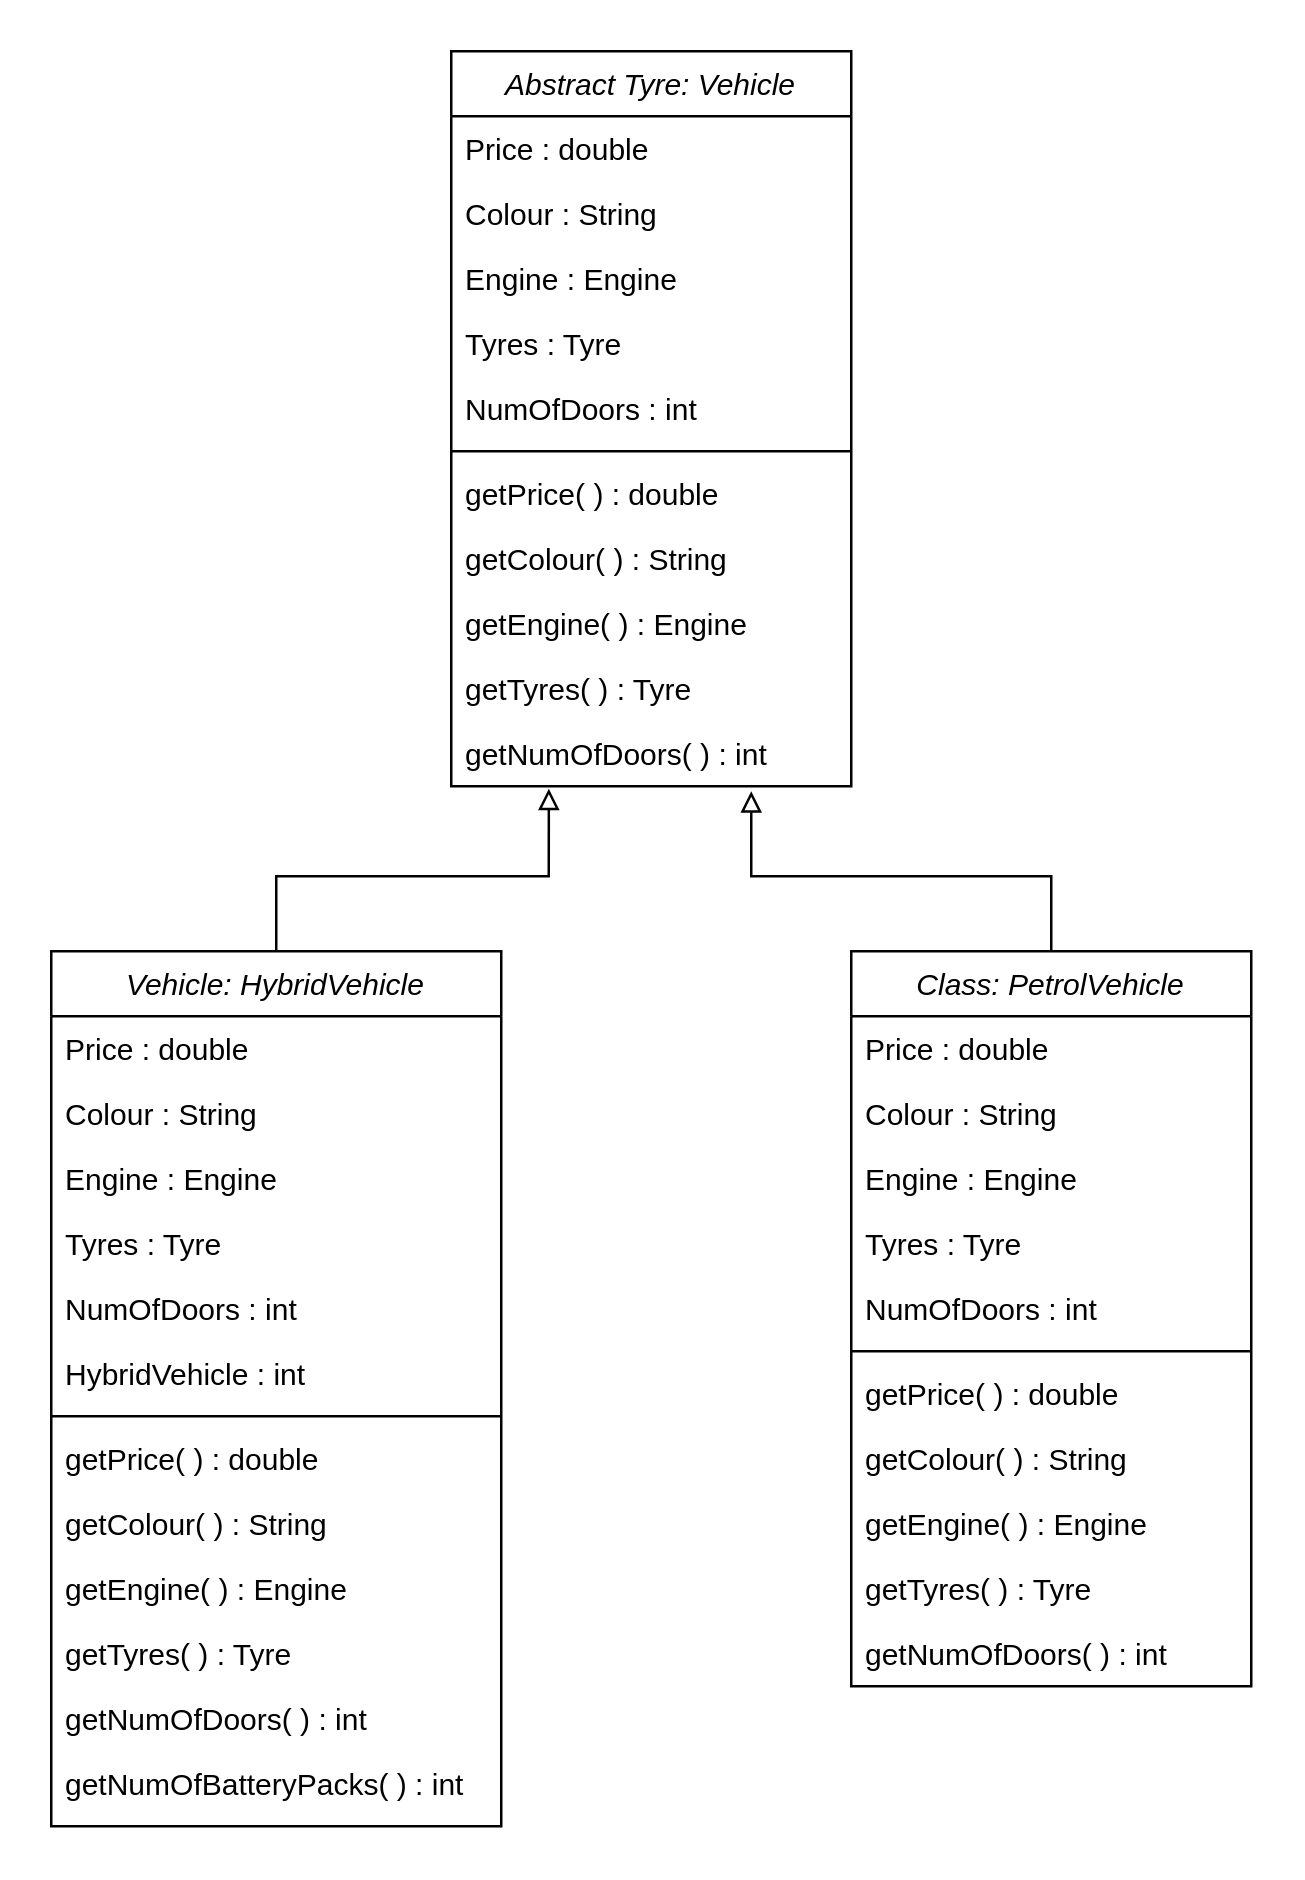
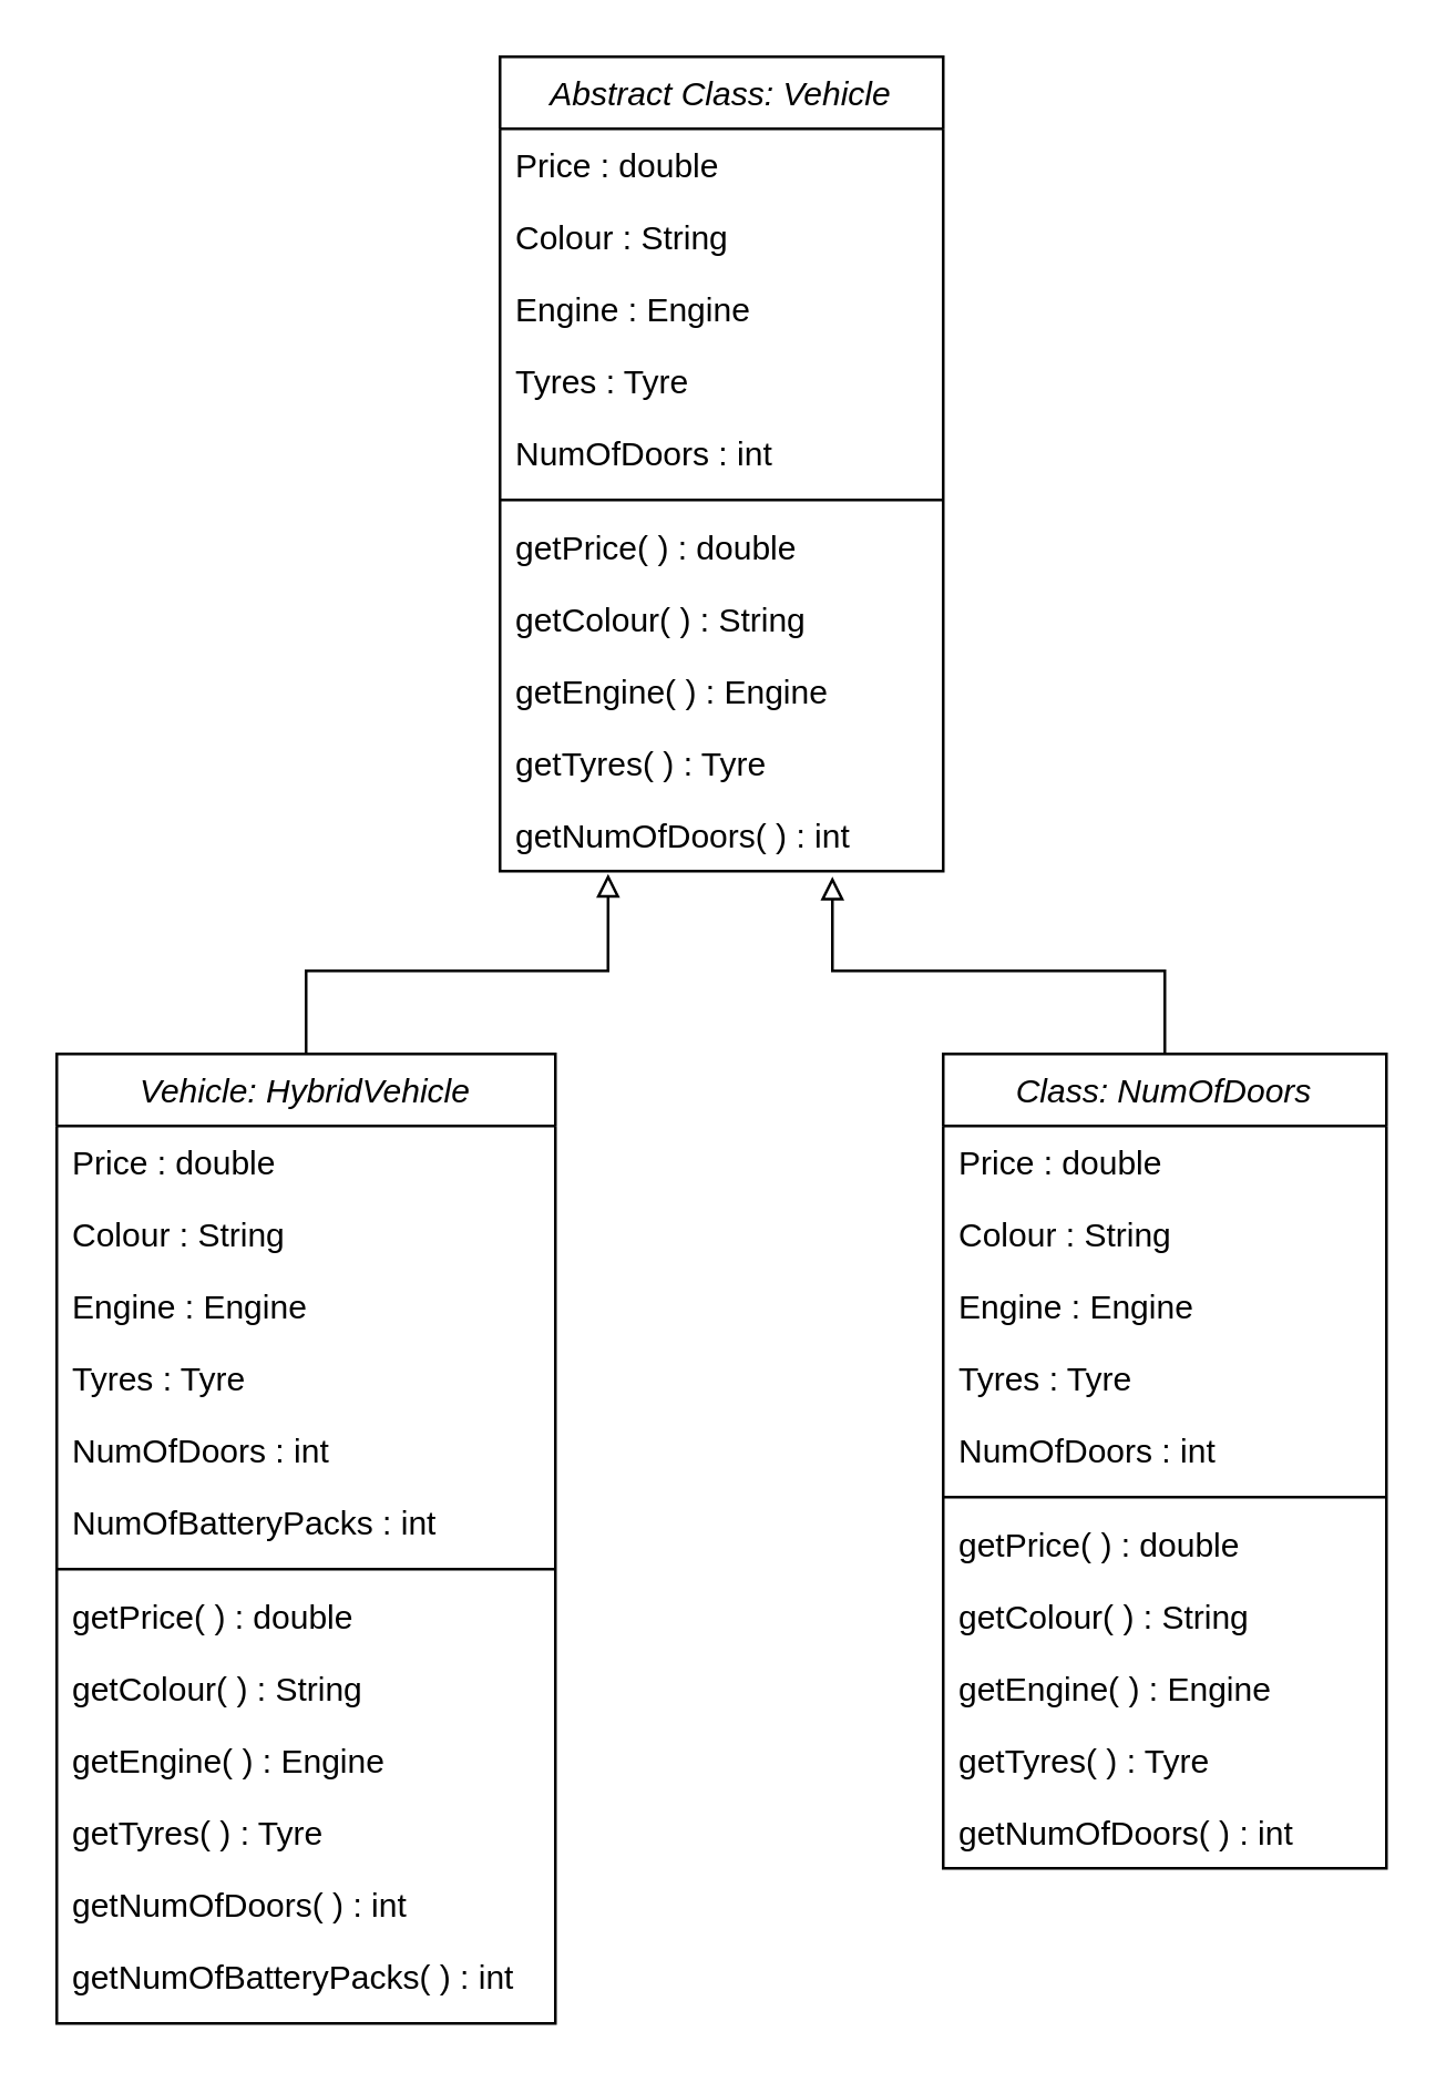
- <mxCell id="2" value="Abstract Tyre: Vehicle" style="swimlane;fontStyle=2;align=center;verticalAlign=top;childLayout=stackLayout;horizontal=1;startSize=26;horizontalStack=0;resizeParent=1;resizeLast=0;collapsible=1;marginBottom=0;rounded=0;shadow=0;strokeWidth=1;" parent="1" vertex="1"><mxGeometry x="180" y="20" width="160" height="294" as="geometry"><mxRectangle x="230" y="140" width="160" height="26" as="alternateBounds" /></mxGeometry></mxCell>
+ <mxCell id="2" value="Abstract Class: Vehicle" style="swimlane;fontStyle=2;align=center;verticalAlign=top;childLayout=stackLayout;horizontal=1;startSize=26;horizontalStack=0;resizeParent=1;resizeLast=0;collapsible=1;marginBottom=0;rounded=0;shadow=0;strokeWidth=1;" parent="1" vertex="1"><mxGeometry x="180" y="20" width="160" height="294" as="geometry"><mxRectangle x="230" y="140" width="160" height="26" as="alternateBounds" /></mxGeometry></mxCell>
- <mxCell id="29" value="Class: PetrolVehicle" style="swimlane;fontStyle=2;align=center;verticalAlign=top;childLayout=stackLayout;horizontal=1;startSize=26;horizontalStack=0;resizeParent=1;resizeLast=0;collapsible=1;marginBottom=0;rounded=0;shadow=0;strokeWidth=1;" vertex="1" parent="1"><mxGeometry x="340" y="380" width="160" height="294" as="geometry"><mxRectangle x="230" y="140" width="160" height="26" as="alternateBounds" /></mxGeometry></mxCell>
+ <mxCell id="29" value="Class: NumOfDoors" style="swimlane;fontStyle=2;align=center;verticalAlign=top;childLayout=stackLayout;horizontal=1;startSize=26;horizontalStack=0;resizeParent=1;resizeLast=0;collapsible=1;marginBottom=0;rounded=0;shadow=0;strokeWidth=1;" vertex="1" parent="1"><mxGeometry x="340" y="380" width="160" height="294" as="geometry"><mxRectangle x="230" y="140" width="160" height="26" as="alternateBounds" /></mxGeometry></mxCell>
- <mxCell id="21" value="HybridVehicle : int" style="text;align=left;verticalAlign=top;spacingLeft=4;spacingRight=4;overflow=hidden;rotatable=0;points=[[0,0.5],[1,0.5]];portConstraint=eastwest;rounded=0;shadow=0;html=0;" vertex="1" parent="15"><mxGeometry y="156" width="180" height="26" as="geometry" /></mxCell>
+ <mxCell id="21" value="NumOfBatteryPacks : int" style="text;align=left;verticalAlign=top;spacingLeft=4;spacingRight=4;overflow=hidden;rotatable=0;points=[[0,0.5],[1,0.5]];portConstraint=eastwest;rounded=0;shadow=0;html=0;" vertex="1" parent="15"><mxGeometry y="156" width="180" height="26" as="geometry" /></mxCell>
